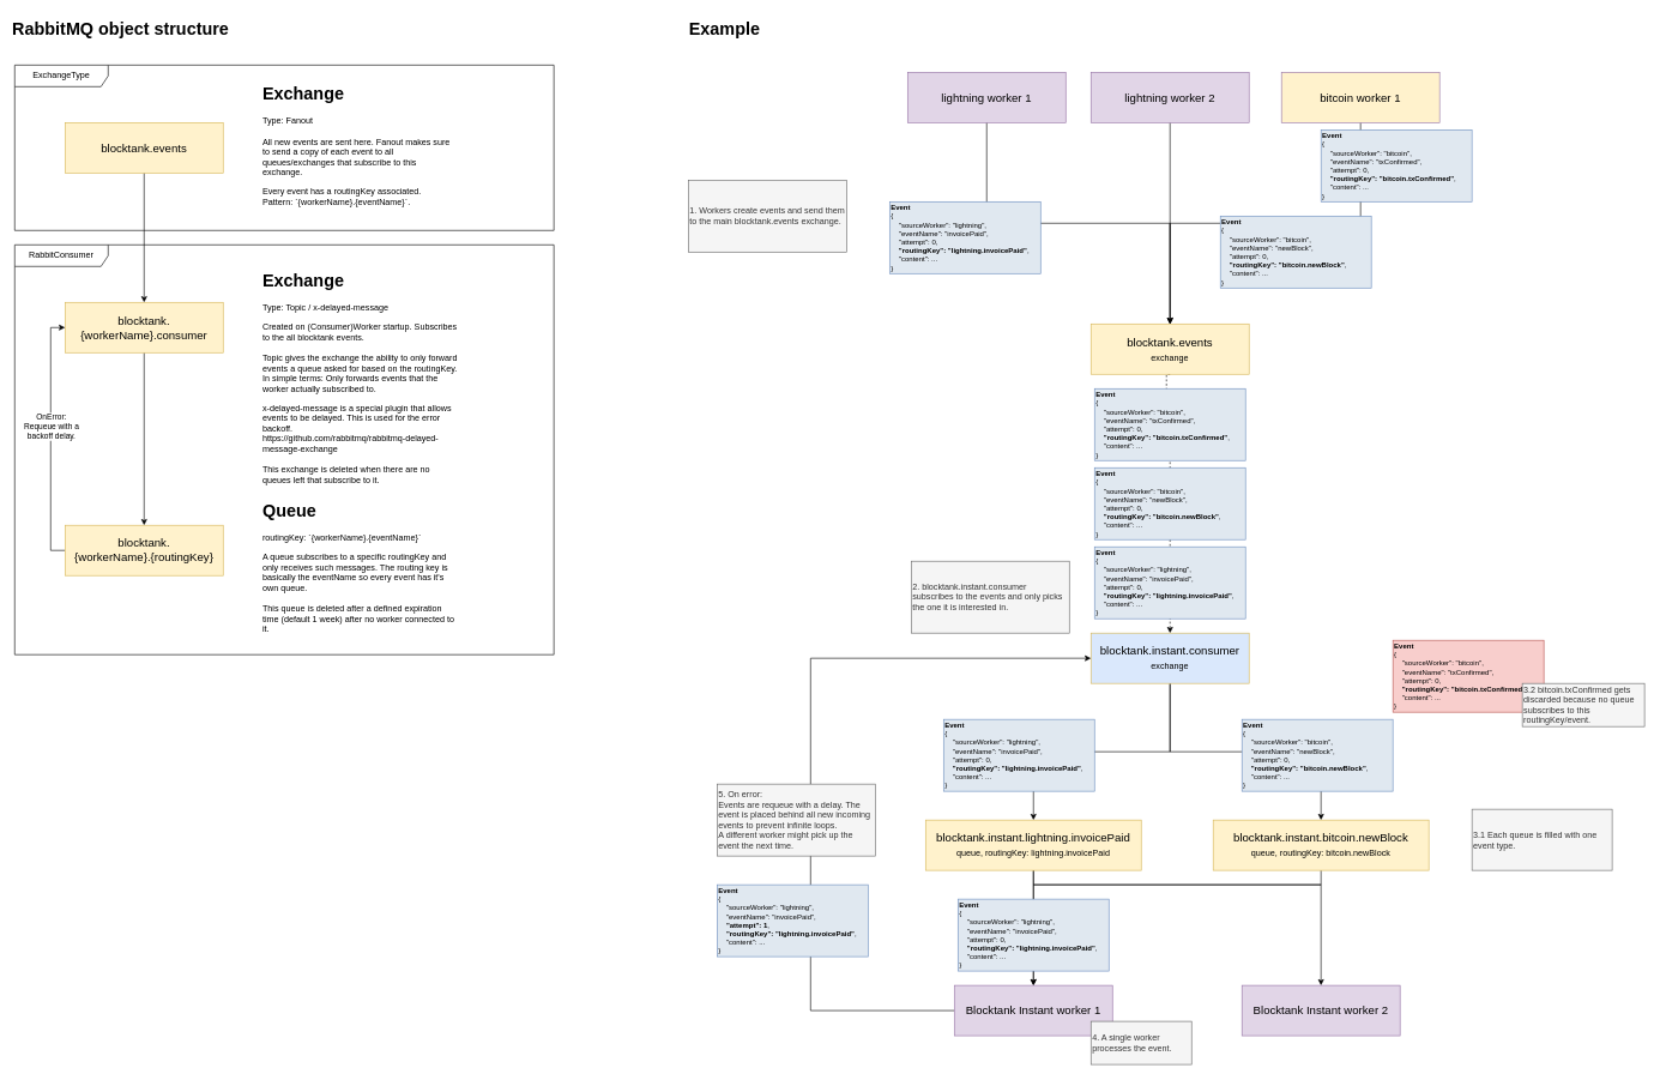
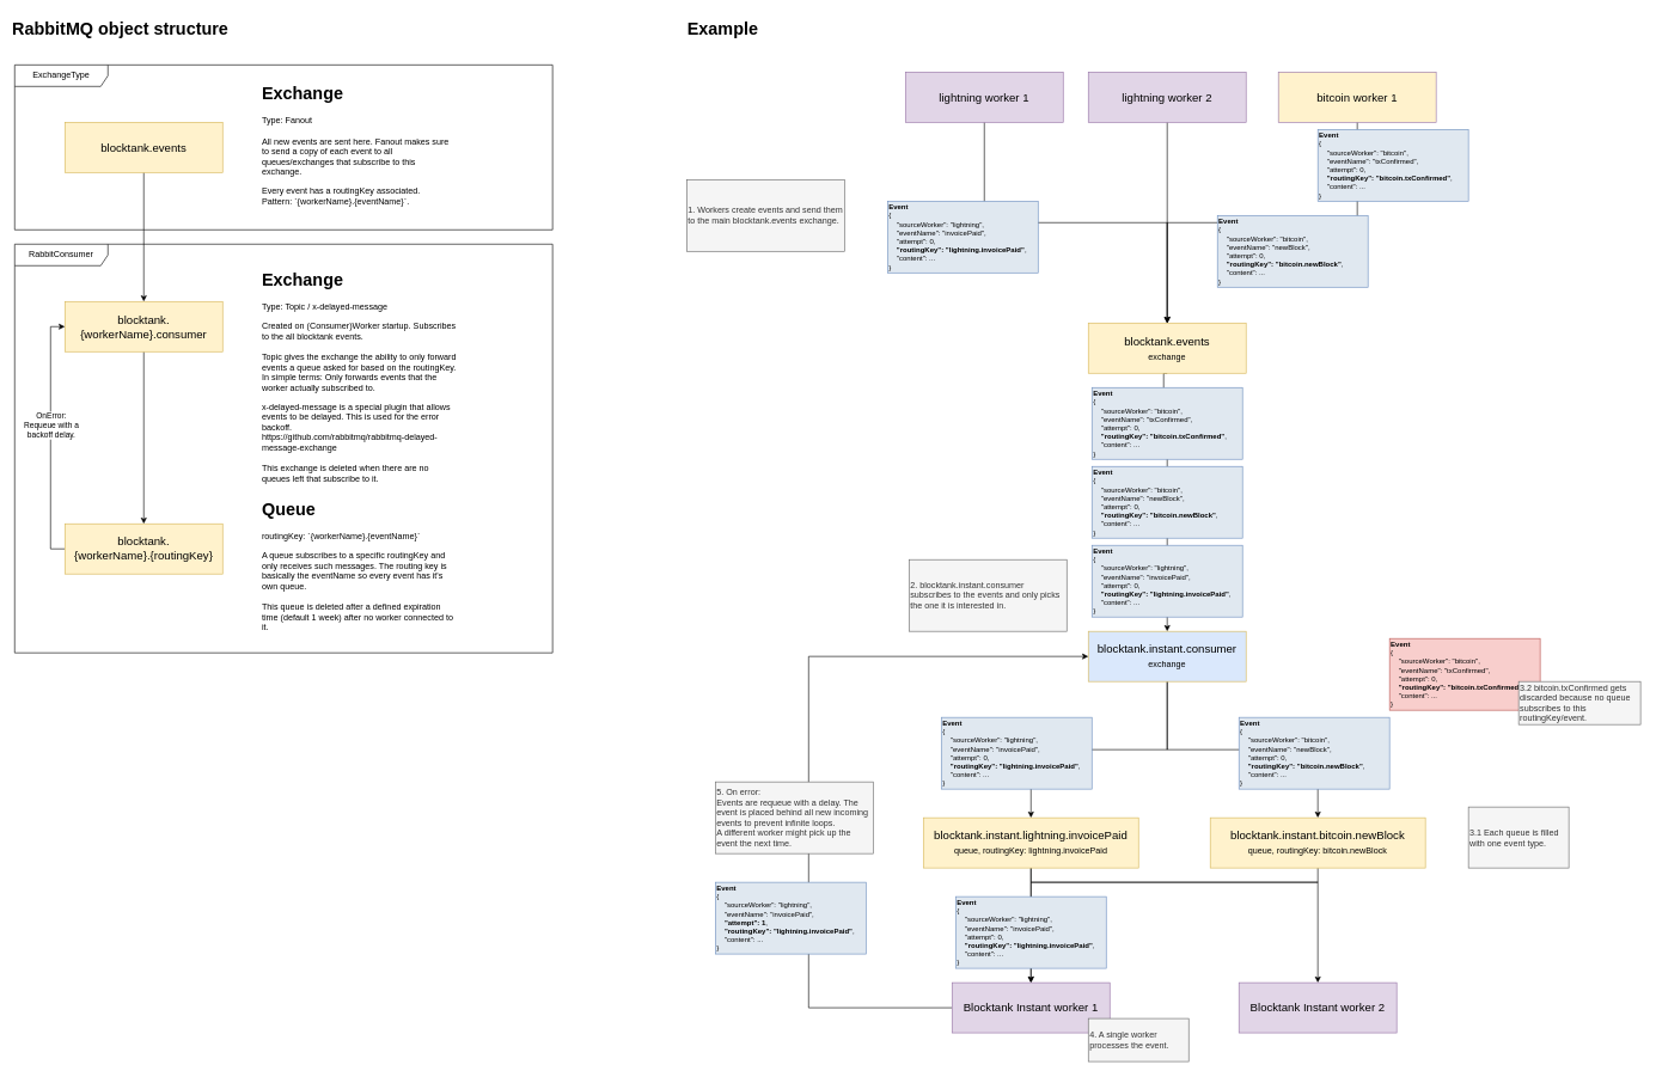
- <mxCell id="14" style="edgeStyle=orthogonalEdgeStyle;rounded=0;orthogonalLoop=1;jettySize=auto;html=1;exitX=0.5;exitY=1;exitDx=0;exitDy=0;entryX=0.5;entryY=0;entryDx=0;entryDy=0;dashed=1;" edge="1" parent="1" source="15" target="26"><mxGeometry relative="1" as="geometry"><Array as="points"><mxPoint x="1622" y="570" /><mxPoint x="1627" y="570" /></Array></mxGeometry></mxCell>
+ <mxCell id="14" style="edgeStyle=orthogonalEdgeStyle;rounded=0;orthogonalLoop=1;jettySize=auto;html=1;exitX=0.5;exitY=1;exitDx=0;exitDy=0;entryX=0.5;entryY=0;entryDx=0;entryDy=0;" edge="1" parent="1" source="15" target="26"><mxGeometry relative="1" as="geometry"><Array as="points"><mxPoint x="1622" y="570" /><mxPoint x="1627" y="570" /></Array></mxGeometry></mxCell>
- <mxCell id="47" value="3.1 Each queue is filled with one event type." style="text;html=1;align=left;verticalAlign=middle;whiteSpace=wrap;rounded=0;fillColor=#f5f5f5;fontColor=#333333;strokeColor=#666666;" vertex="1" parent="1"><mxGeometry x="2047" y="1125" width="195" height="85" as="geometry" /></mxCell>
+ <mxCell id="47" value="3.1 Each queue is filled with one event type." style="text;html=1;align=left;verticalAlign=middle;whiteSpace=wrap;rounded=0;fillColor=#f5f5f5;fontColor=#333333;strokeColor=#666666;" vertex="1" parent="1"><mxGeometry x="2047" y="1125" width="140" height="85" as="geometry" /></mxCell>
